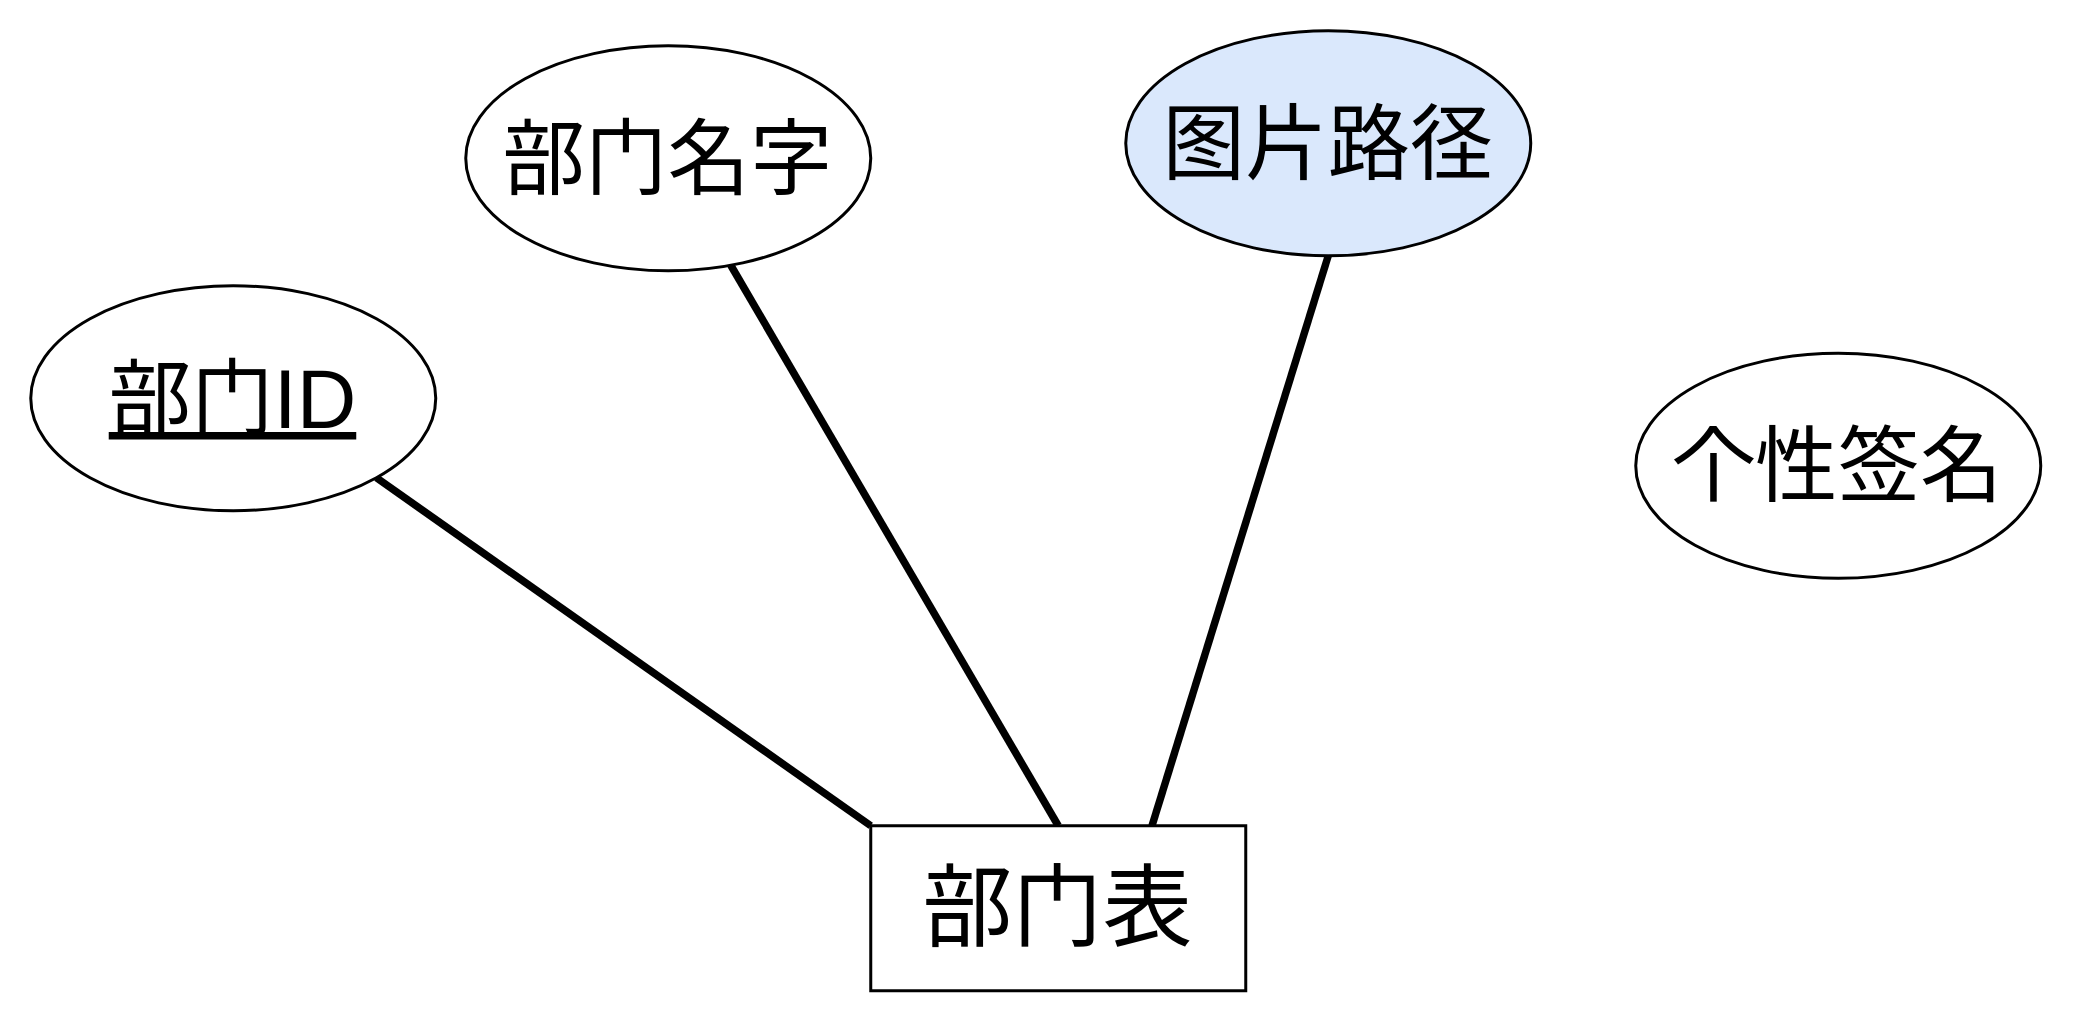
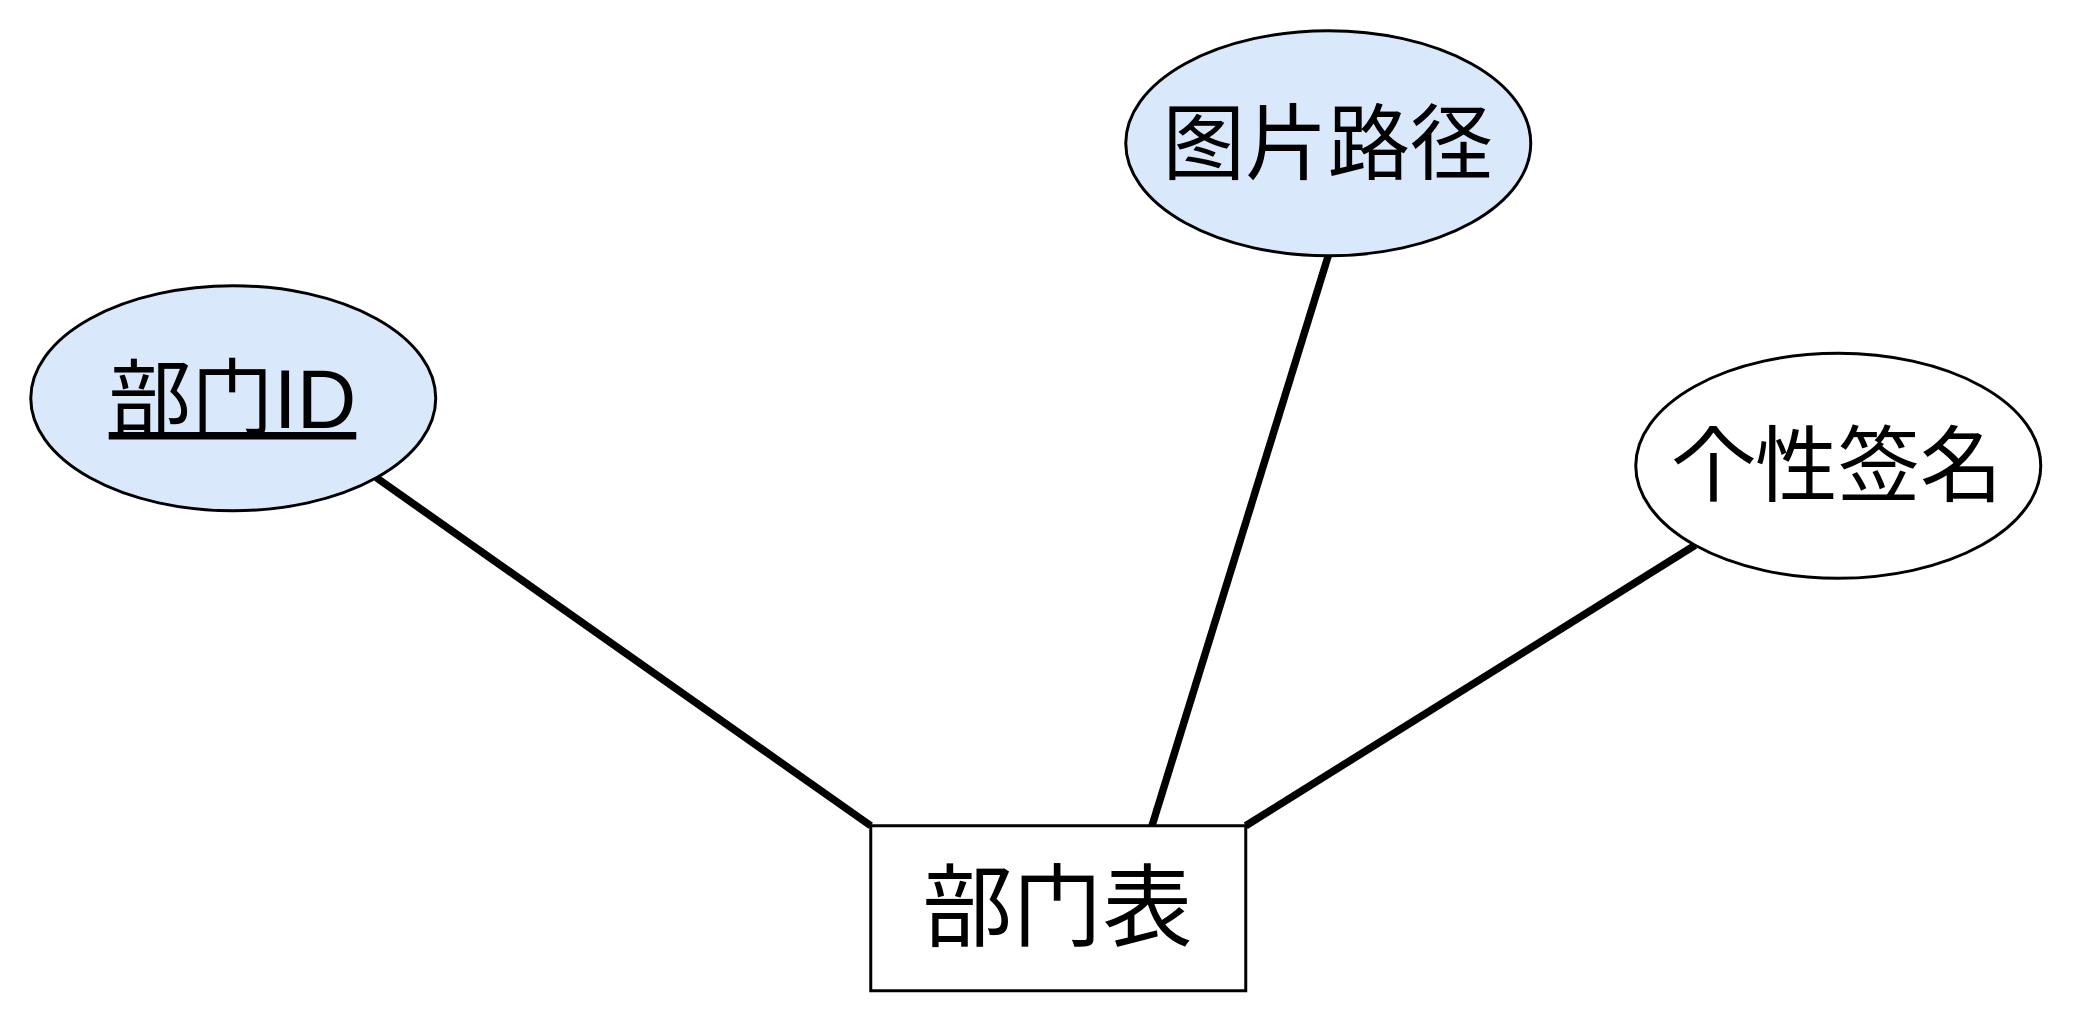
- <mxCell id="8" value="&lt;span&gt;部门名字&lt;/span&gt;" style="ellipse;whiteSpace=wrap;html=1;fontSize=55;strokeWidth=2;fontStyle=0" vertex="1" parent="1"><mxGeometry x="310" y="30" width="270" height="150" as="geometry" /></mxCell>
- <mxCell id="7" value="部门ID" style="ellipse;whiteSpace=wrap;html=1;fontSize=55;strokeWidth=2;fontStyle=4" vertex="1" parent="1"><mxGeometry x="20" y="190" width="270" height="150" as="geometry" /></mxCell>
+ <mxCell id="7" value="部门ID" style="ellipse;whiteSpace=wrap;html=1;fontSize=55;strokeWidth=2;fontStyle=4;fillColor=#dae8fc;" vertex="1" parent="1"><mxGeometry x="20" y="190" width="270" height="150" as="geometry" /></mxCell>
- <mxCell id="3" style="edgeStyle=none;rounded=0;orthogonalLoop=1;jettySize=auto;html=1;exitX=0.5;exitY=0;exitDx=0;exitDy=0;strokeWidth=5;endArrow=none;endFill=0;" edge="1" parent="1" source="6" target="8"><mxGeometry relative="1" as="geometry" /></mxCell>
+ <mxCell id="5" style="rounded=0;orthogonalLoop=1;jettySize=auto;html=1;exitX=1;exitY=0;exitDx=0;exitDy=0;entryX=0;entryY=1;entryDx=0;entryDy=0;strokeWidth=5;endArrow=none;endFill=0;" edge="1" parent="1" source="6" target="10"><mxGeometry relative="1" as="geometry" /></mxCell>
